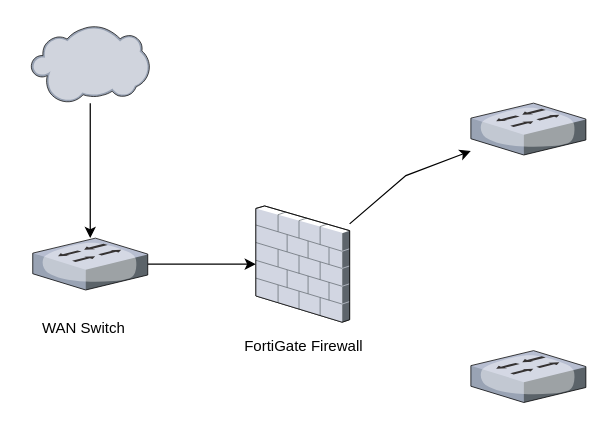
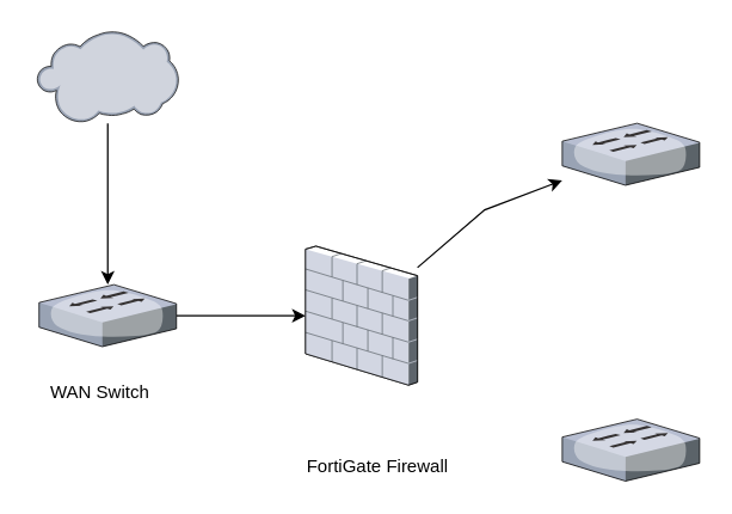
- <mxCell id="8" value="FortiGate Firewall" style="text;html=1;align=center;verticalAlign=middle;resizable=0;points=[];autosize=1;strokeColor=none;fillColor=none;" vertex="1" parent="1"><mxGeometry x="181.5" y="261.5" width="120" height="30" as="geometry" /></mxCell>
+ <mxCell id="8" value="FortiGate Firewall" style="text;html=1;align=center;verticalAlign=middle;resizable=0;points=[];autosize=1;strokeColor=none;fillColor=none;" vertex="1" parent="1"><mxGeometry x="191.5" y="296.5" width="120" height="30" as="geometry" /></mxCell>
